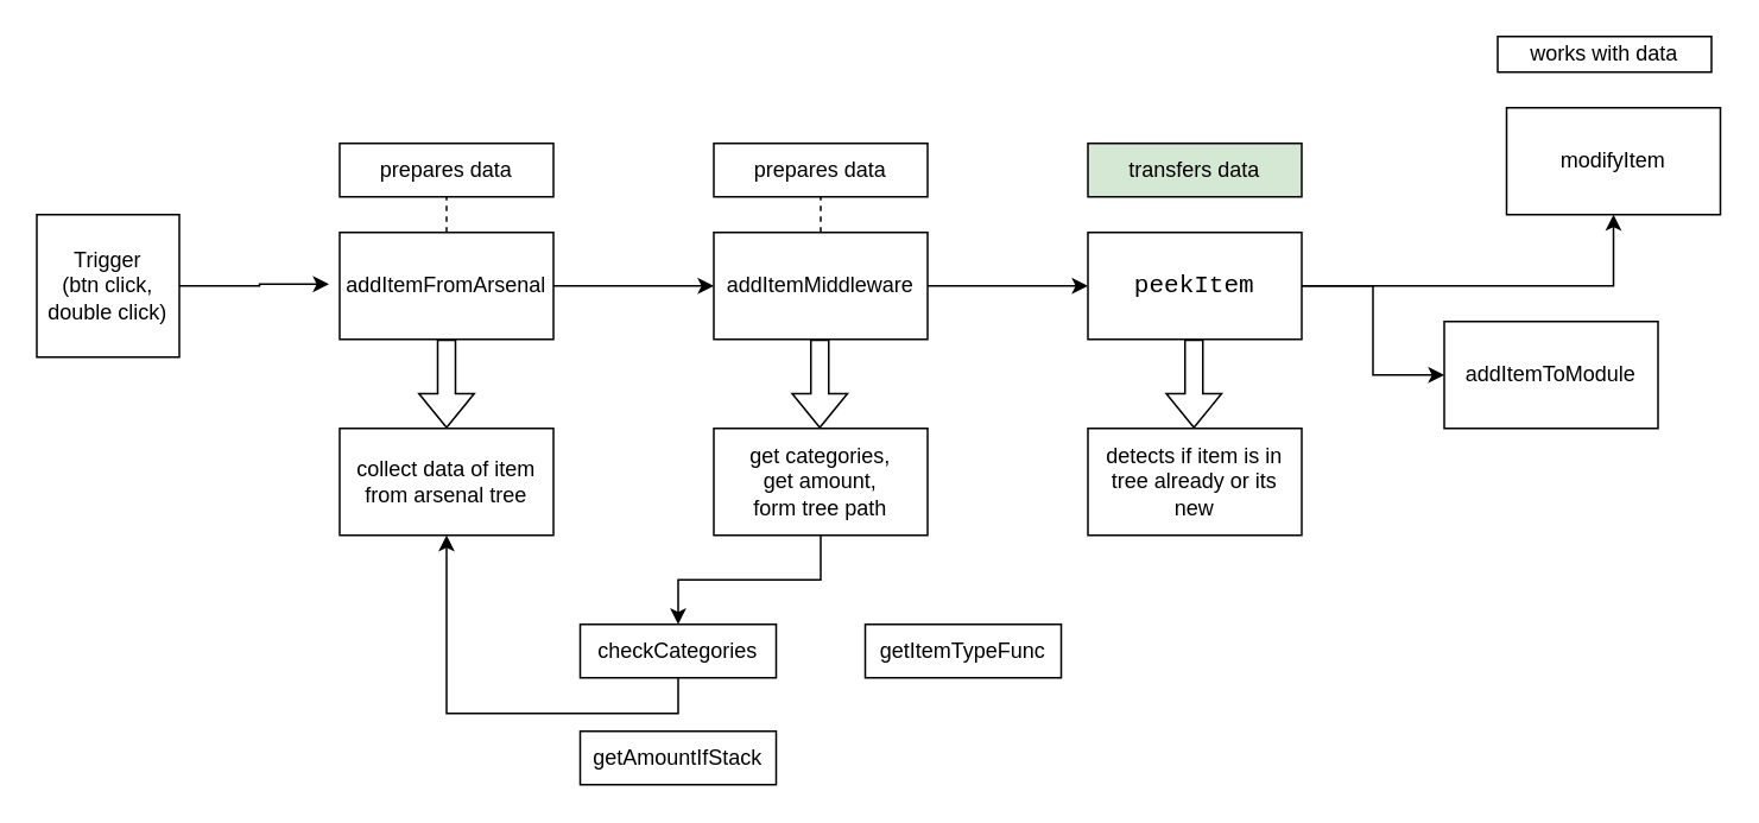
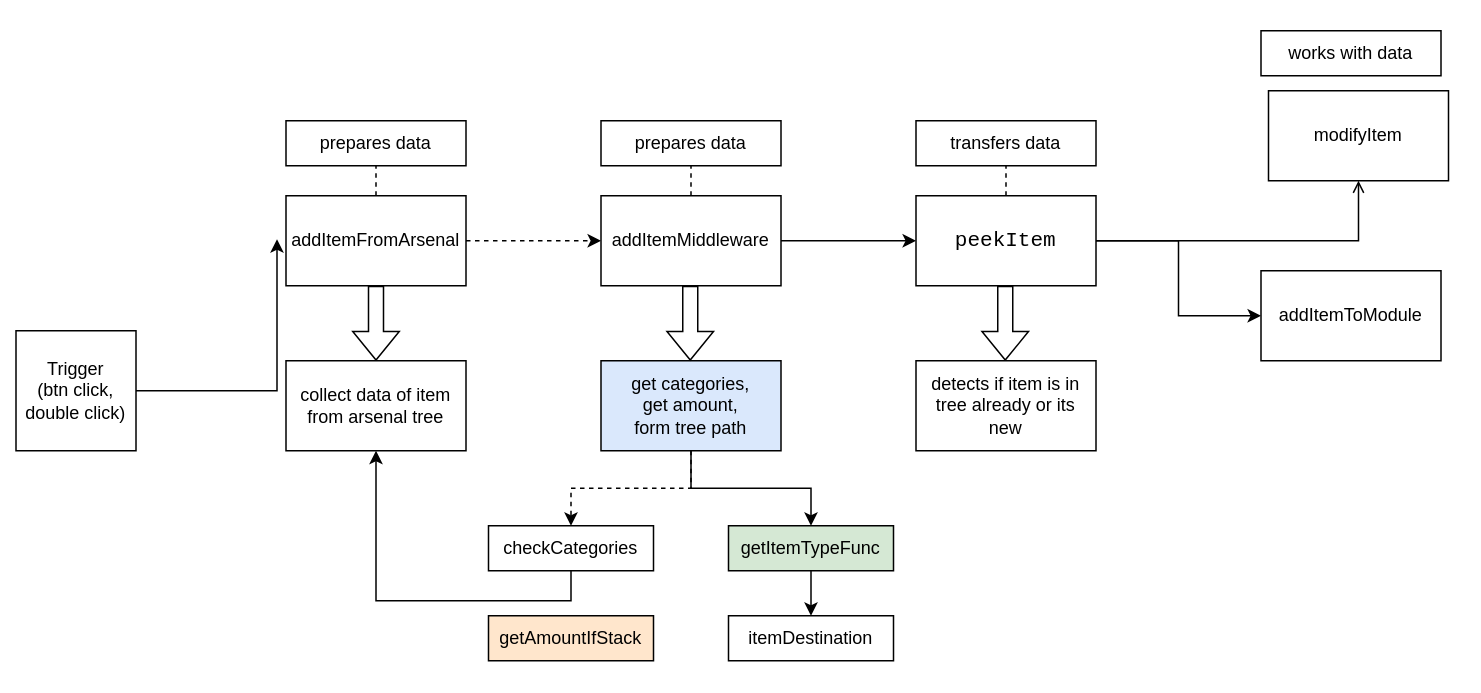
- <mxCell id="27" value="works with data" style="rounded=0;whiteSpace=wrap;html=1;" vertex="1" parent="1"><mxGeometry x="840" y="20" width="120" height="20" as="geometry" /></mxCell>
+ <mxCell id="27" value="works with data" style="rounded=0;whiteSpace=wrap;html=1;" vertex="1" parent="1"><mxGeometry x="840" y="20" width="120" height="30" as="geometry" /></mxCell>
- <mxCell id="23" value="transfers data" style="rounded=0;whiteSpace=wrap;html=1;fillColor=#d5e8d4;" vertex="1" parent="1"><mxGeometry x="610" y="80" width="120" height="30" as="geometry" /></mxCell>
+ <mxCell id="23" value="transfers data" style="rounded=0;whiteSpace=wrap;html=1;" vertex="1" parent="1"><mxGeometry x="610" y="80" width="120" height="30" as="geometry" /></mxCell>
+ <mxCell id="24" value="" style="endArrow=none;dashed=1;html=1;rounded=0;exitX=0.5;exitY=0;exitDx=0;exitDy=0;entryX=0.5;entryY=1;entryDx=0;entryDy=0;" edge="1" parent="1" source="16" target="23"><mxGeometry width="50" height="50" relative="1" as="geometry"><mxPoint x="470" y="140" as="sourcePoint" /><mxPoint x="480" y="120" as="targetPoint" /></mxGeometry></mxCell>
- <mxCell id="14" value="" style="edgeStyle=orthogonalEdgeStyle;rounded=0;orthogonalLoop=1;jettySize=auto;html=1;" edge="1" parent="1" source="16" target="25"><mxGeometry relative="1" as="geometry" /></mxCell>
+ <mxCell id="14" value="" style="edgeStyle=orthogonalEdgeStyle;rounded=0;orthogonalLoop=1;jettySize=auto;html=1;endArrow=open;" edge="1" parent="1" source="16" target="25"><mxGeometry relative="1" as="geometry" /></mxCell>
- <mxCell id="2" value="Trigger&lt;br&gt;(btn click,&lt;br&gt;double click)" style="whiteSpace=wrap;html=1;aspect=fixed;" vertex="1" parent="1"><mxGeometry x="20" y="120" width="80" height="80" as="geometry" /></mxCell>
+ <mxCell id="2" value="Trigger&lt;br&gt;(btn click,&lt;br&gt;double click)" style="whiteSpace=wrap;html=1;aspect=fixed;" vertex="1" parent="1"><mxGeometry x="10" y="220" width="80" height="80" as="geometry" /></mxCell>
- <mxCell id="3" style="edgeStyle=orthogonalEdgeStyle;rounded=0;orthogonalLoop=1;jettySize=auto;html=1;exitX=1;exitY=0.5;exitDx=0;exitDy=0;entryX=0;entryY=0.5;entryDx=0;entryDy=0;" edge="1" parent="1" source="4" target="9"><mxGeometry relative="1" as="geometry" /></mxCell>
+ <mxCell id="3" style="edgeStyle=orthogonalEdgeStyle;rounded=0;orthogonalLoop=1;jettySize=auto;html=1;exitX=1;exitY=0.5;exitDx=0;exitDy=0;entryX=0;entryY=0.5;entryDx=0;entryDy=0;dashed=1;" edge="1" parent="1" source="4" target="9"><mxGeometry relative="1" as="geometry" /></mxCell>
- <mxCell id="26" value="addItemToModule" style="whiteSpace=wrap;html=1;rounded=0;" vertex="1" parent="1"><mxGeometry x="810" y="180" width="120" height="60" as="geometry" /></mxCell>
+ <mxCell id="26" value="addItemToModule" style="whiteSpace=wrap;html=1;rounded=0;" vertex="1" parent="1"><mxGeometry x="840" y="180" width="120" height="60" as="geometry" /></mxCell>
- <mxCell id="12" value="&lt;br&gt;get categories,&lt;br&gt;get amount,&lt;br&gt;form tree path&lt;div&gt;&lt;br&gt;&lt;/div&gt;" style="rounded=0;whiteSpace=wrap;html=1;" vertex="1" parent="1"><mxGeometry x="400" y="240" width="120" height="60" as="geometry" /></mxCell>
+ <mxCell id="12" value="&lt;br&gt;get categories,&lt;br&gt;get amount,&lt;br&gt;form tree path&lt;div&gt;&lt;br&gt;&lt;/div&gt;" style="rounded=0;whiteSpace=wrap;html=1;fillColor=#dae8fc;" vertex="1" parent="1"><mxGeometry x="400" y="240" width="120" height="60" as="geometry" /></mxCell>
- <mxCell id="10" style="edgeStyle=orthogonalEdgeStyle;rounded=0;orthogonalLoop=1;jettySize=auto;html=1;exitX=0.5;exitY=1;exitDx=0;exitDy=0;" edge="1" parent="1" source="12" target="29"><mxGeometry relative="1" as="geometry" /></mxCell>
+ <mxCell id="10" style="edgeStyle=orthogonalEdgeStyle;rounded=0;orthogonalLoop=1;jettySize=auto;html=1;exitX=0.5;exitY=1;exitDx=0;exitDy=0;dashed=1;" edge="1" parent="1" source="12" target="29"><mxGeometry relative="1" as="geometry" /></mxCell>
+ <mxCell id="11" style="edgeStyle=orthogonalEdgeStyle;rounded=0;orthogonalLoop=1;jettySize=auto;html=1;exitX=0.5;exitY=1;exitDx=0;exitDy=0;entryX=0.5;entryY=0;entryDx=0;entryDy=0;" edge="1" parent="1" source="12" target="33"><mxGeometry relative="1" as="geometry" /></mxCell>
- <mxCell id="33" value="getItemTypeFunc" style="rounded=0;whiteSpace=wrap;html=1;" vertex="1" parent="1"><mxGeometry x="485" y="350" width="110" height="30" as="geometry" /></mxCell>
+ <mxCell id="33" value="getItemTypeFunc" style="rounded=0;whiteSpace=wrap;html=1;fillColor=#d5e8d4;" vertex="1" parent="1"><mxGeometry x="485" y="350" width="110" height="30" as="geometry" /></mxCell>
+ <mxCell id="32" style="edgeStyle=orthogonalEdgeStyle;rounded=0;orthogonalLoop=1;jettySize=auto;html=1;exitX=0.5;exitY=1;exitDx=0;exitDy=0;entryX=0.5;entryY=0;entryDx=0;entryDy=0;" edge="1" parent="1" source="33" target="31"><mxGeometry relative="1" as="geometry" /></mxCell>
- <mxCell id="30" value="getAmountIfStack" style="rounded=0;whiteSpace=wrap;html=1;" vertex="1" parent="1"><mxGeometry x="325" y="410" width="110" height="30" as="geometry" /></mxCell>
+ <mxCell id="30" value="getAmountIfStack" style="rounded=0;whiteSpace=wrap;html=1;fillColor=#ffe6cc;" vertex="1" parent="1"><mxGeometry x="325" y="410" width="110" height="30" as="geometry" /></mxCell>
+ <mxCell id="31" value="itemDestination" style="rounded=0;whiteSpace=wrap;html=1;" vertex="1" parent="1"><mxGeometry x="485" y="410" width="110" height="30" as="geometry" /></mxCell>
